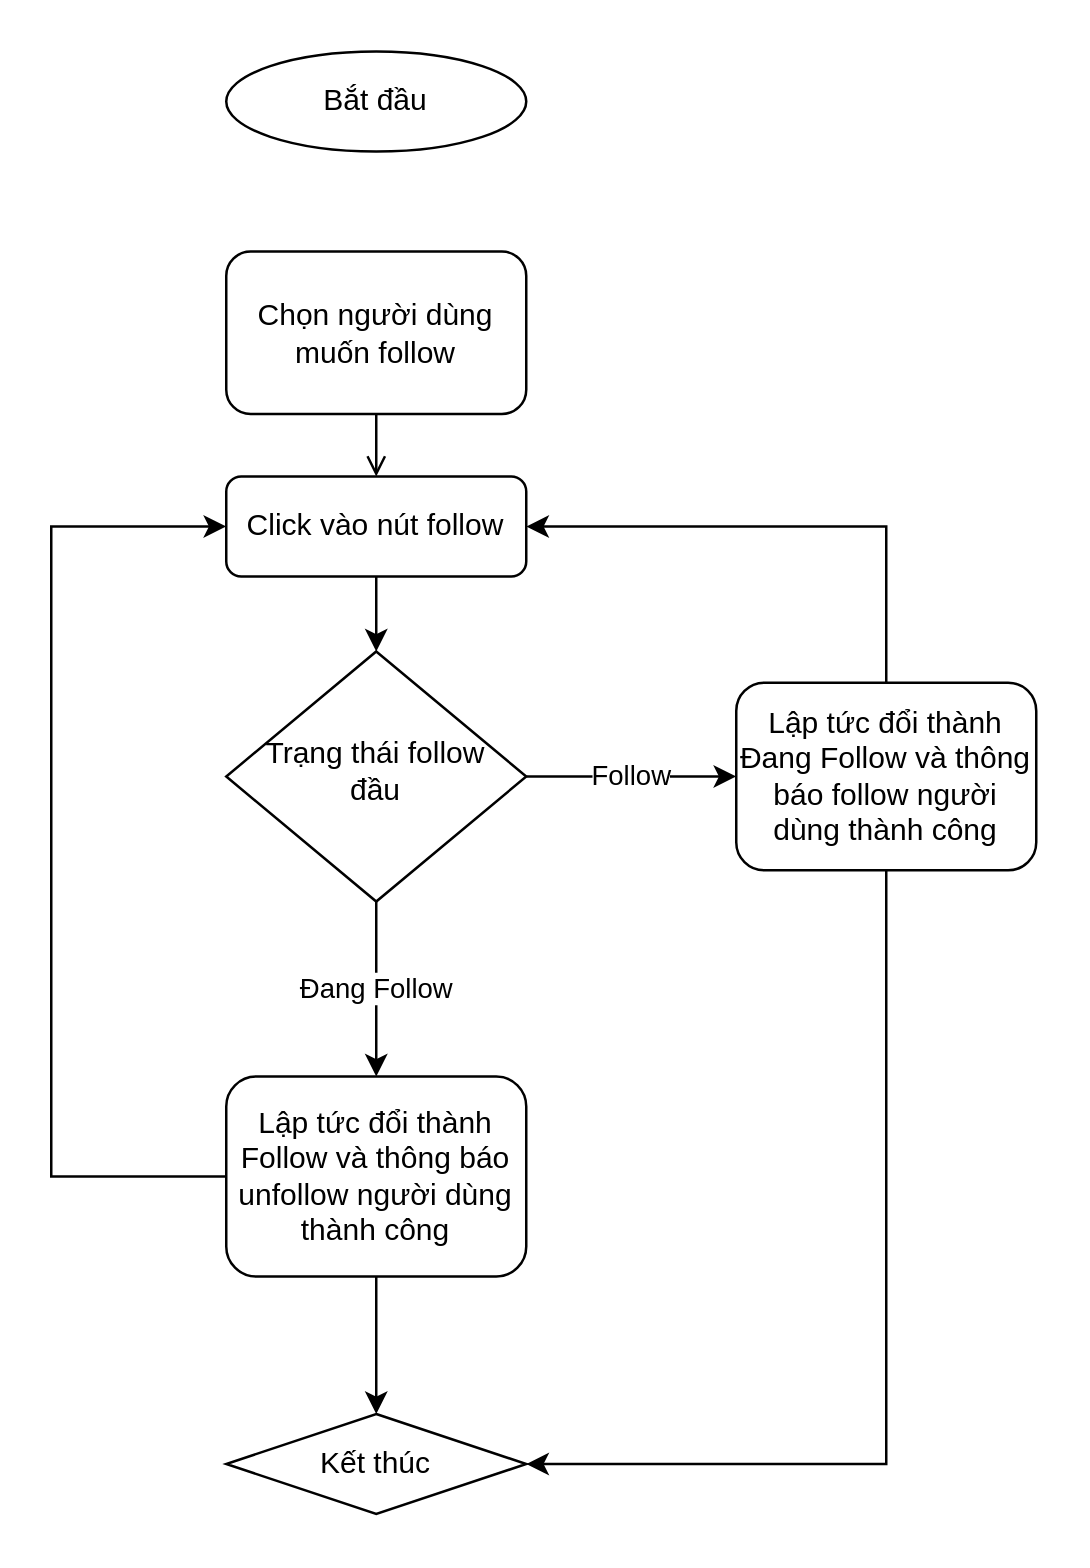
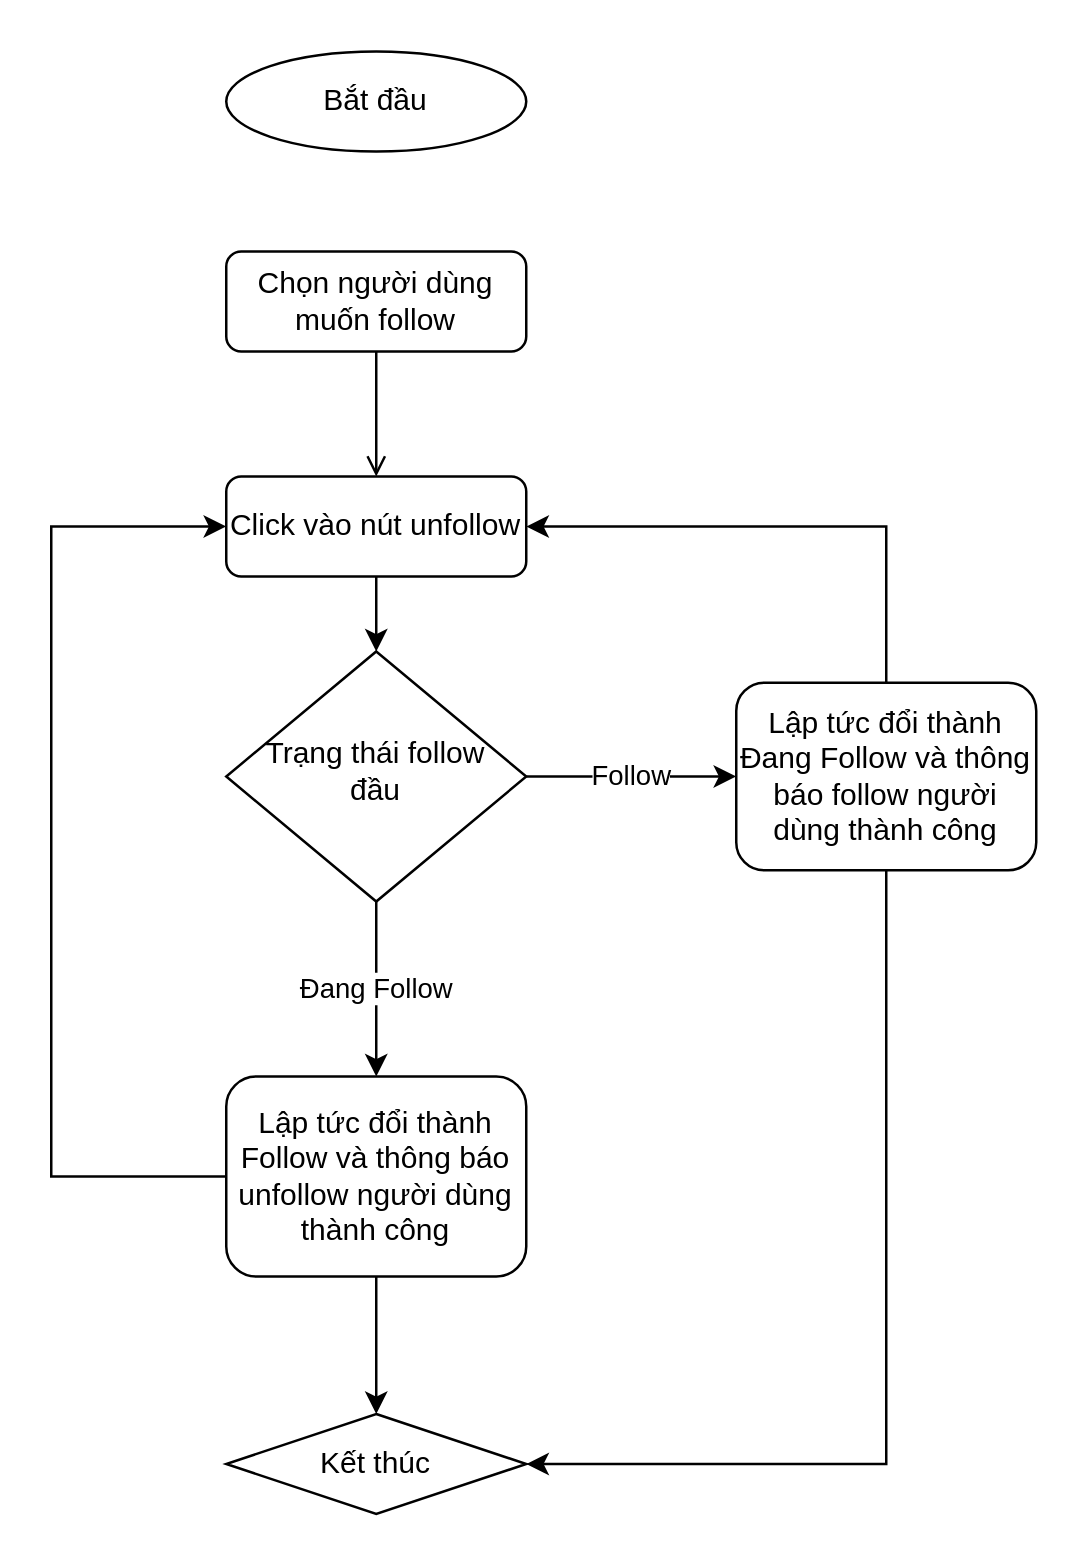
- <mxCell id="6" value="Chọn người dùng muốn follow" style="rounded=1;whiteSpace=wrap;html=1;fontSize=12;glass=0;strokeWidth=1;shadow=0;" vertex="1" parent="1"><mxGeometry x="90" y="100" width="120" height="65" as="geometry" /></mxCell>
+ <mxCell id="6" value="Chọn người dùng muốn follow" style="rounded=1;whiteSpace=wrap;html=1;fontSize=12;glass=0;strokeWidth=1;shadow=0;" vertex="1" parent="1"><mxGeometry x="90" y="100" width="120" height="40" as="geometry" /></mxCell>
- <mxCell id="15" value="Click vào nút follow" style="rounded=1;whiteSpace=wrap;html=1;fontSize=12;glass=0;strokeWidth=1;shadow=0;" vertex="1" parent="1"><mxGeometry x="90" y="190" width="120" height="40" as="geometry" /></mxCell>
+ <mxCell id="15" value="Click vào nút unfollow" style="rounded=1;whiteSpace=wrap;html=1;fontSize=12;glass=0;strokeWidth=1;shadow=0;" vertex="1" parent="1"><mxGeometry x="90" y="190" width="120" height="40" as="geometry" /></mxCell>
